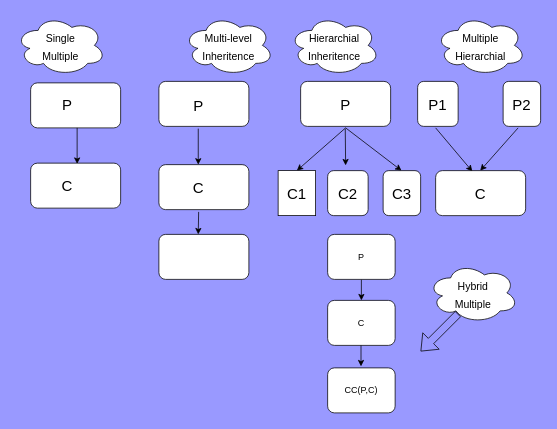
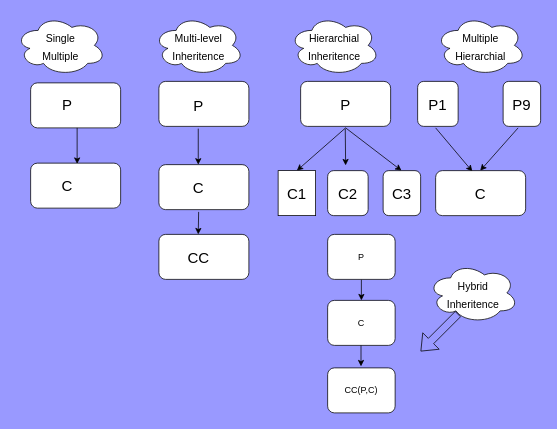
- <mxCell id="35" value="&lt;font style=&quot;font-size: 14px&quot;&gt;Multi-level&lt;br&gt;Inheritence&lt;/font&gt;" style="ellipse;shape=cloud;whiteSpace=wrap;html=1;fontFamily=Helvetica;fontSize=20;fontColor=default;" vertex="1" parent="1"><mxGeometry x="244" y="20" width="120" height="80" as="geometry" /></mxCell>
+ <mxCell id="35" value="&lt;font style=&quot;font-size: 14px&quot;&gt;Multi-level&lt;br&gt;Inheritence&lt;/font&gt;" style="ellipse;shape=cloud;whiteSpace=wrap;html=1;fontFamily=Helvetica;fontSize=20;fontColor=default;" vertex="1" parent="1"><mxGeometry x="204" y="20" width="120" height="80" as="geometry" /></mxCell>
- <mxCell id="23" value="&lt;font style=&quot;font-size: 20px&quot;&gt;P2&lt;/font&gt;" style="rounded=1;whiteSpace=wrap;html=1;" vertex="1" parent="1"><mxGeometry x="670" y="108" width="50" height="60" as="geometry" /></mxCell>
+ <mxCell id="23" value="&lt;font style=&quot;font-size: 20px&quot;&gt;P9&lt;/font&gt;" style="rounded=1;whiteSpace=wrap;html=1;" vertex="1" parent="1"><mxGeometry x="670" y="108" width="50" height="60" as="geometry" /></mxCell>
+ <mxCell id="19" value="&lt;font style=&quot;font-size: 20px&quot;&gt;CC&lt;/font&gt;" style="text;html=1;strokeColor=none;fillColor=none;align=center;verticalAlign=middle;whiteSpace=wrap;rounded=0;" vertex="1" parent="1"><mxGeometry x="234" y="327" width="60" height="30" as="geometry" /></mxCell>
- <mxCell id="32" value="&lt;font style=&quot;font-size: 14px&quot;&gt;Hybrid&lt;br&gt;Multiple&lt;/font&gt;" style="ellipse;shape=cloud;whiteSpace=wrap;html=1;fontFamily=Helvetica;fontSize=20;fontColor=default;" vertex="1" parent="1"><mxGeometry x="570" y="350" width="120" height="80" as="geometry" /></mxCell>
+ <mxCell id="32" value="&lt;font style=&quot;font-size: 14px&quot;&gt;Hybrid&lt;br&gt;Inheritence&lt;/font&gt;" style="ellipse;shape=cloud;whiteSpace=wrap;html=1;fontFamily=Helvetica;fontSize=20;fontColor=default;" vertex="1" parent="1"><mxGeometry x="570" y="350" width="120" height="80" as="geometry" /></mxCell>
